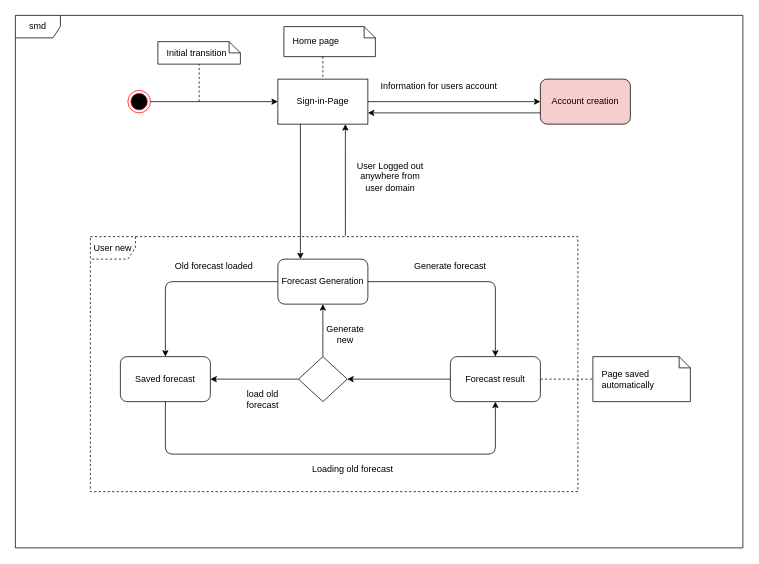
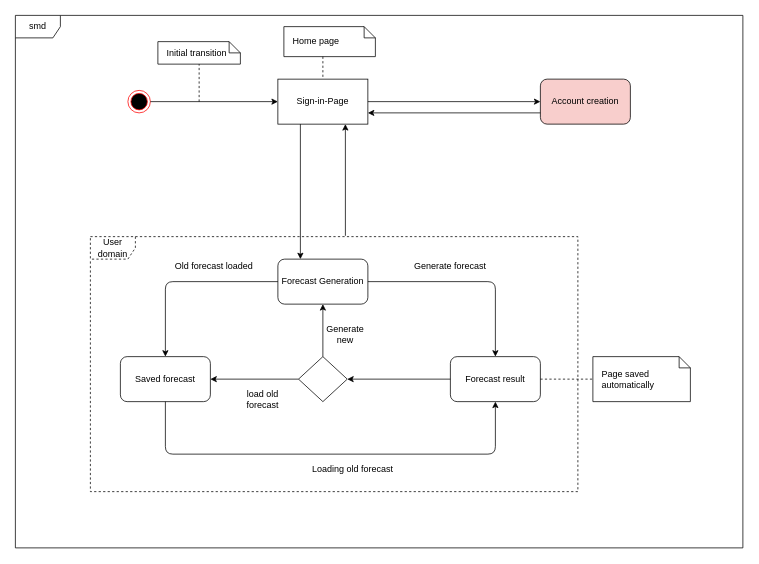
- <mxCell id="9" value="Information for users account" style="text;html=1;strokeColor=none;fillColor=none;align=center;verticalAlign=middle;whiteSpace=wrap;rounded=0;" vertex="1" parent="1"><mxGeometry x="500" y="105" width="170" height="20" as="geometry" /></mxCell>
- <mxCell id="13" value="User Logged out anywhere from user domain" style="text;html=1;strokeColor=none;fillColor=none;align=center;verticalAlign=middle;whiteSpace=wrap;rounded=0;" vertex="1" parent="1"><mxGeometry x="470" y="225" width="100" height="20" as="geometry" /></mxCell>
- <mxCell id="34" value="User new" style="shape=umlFrame;whiteSpace=wrap;html=1;dashed=1;" vertex="1" parent="1"><mxGeometry x="120" y="315" width="650" height="340" as="geometry" /></mxCell>
+ <mxCell id="34" value="User domain" style="shape=umlFrame;whiteSpace=wrap;html=1;dashed=1;" vertex="1" parent="1"><mxGeometry x="120" y="315" width="650" height="340" as="geometry" /></mxCell>
